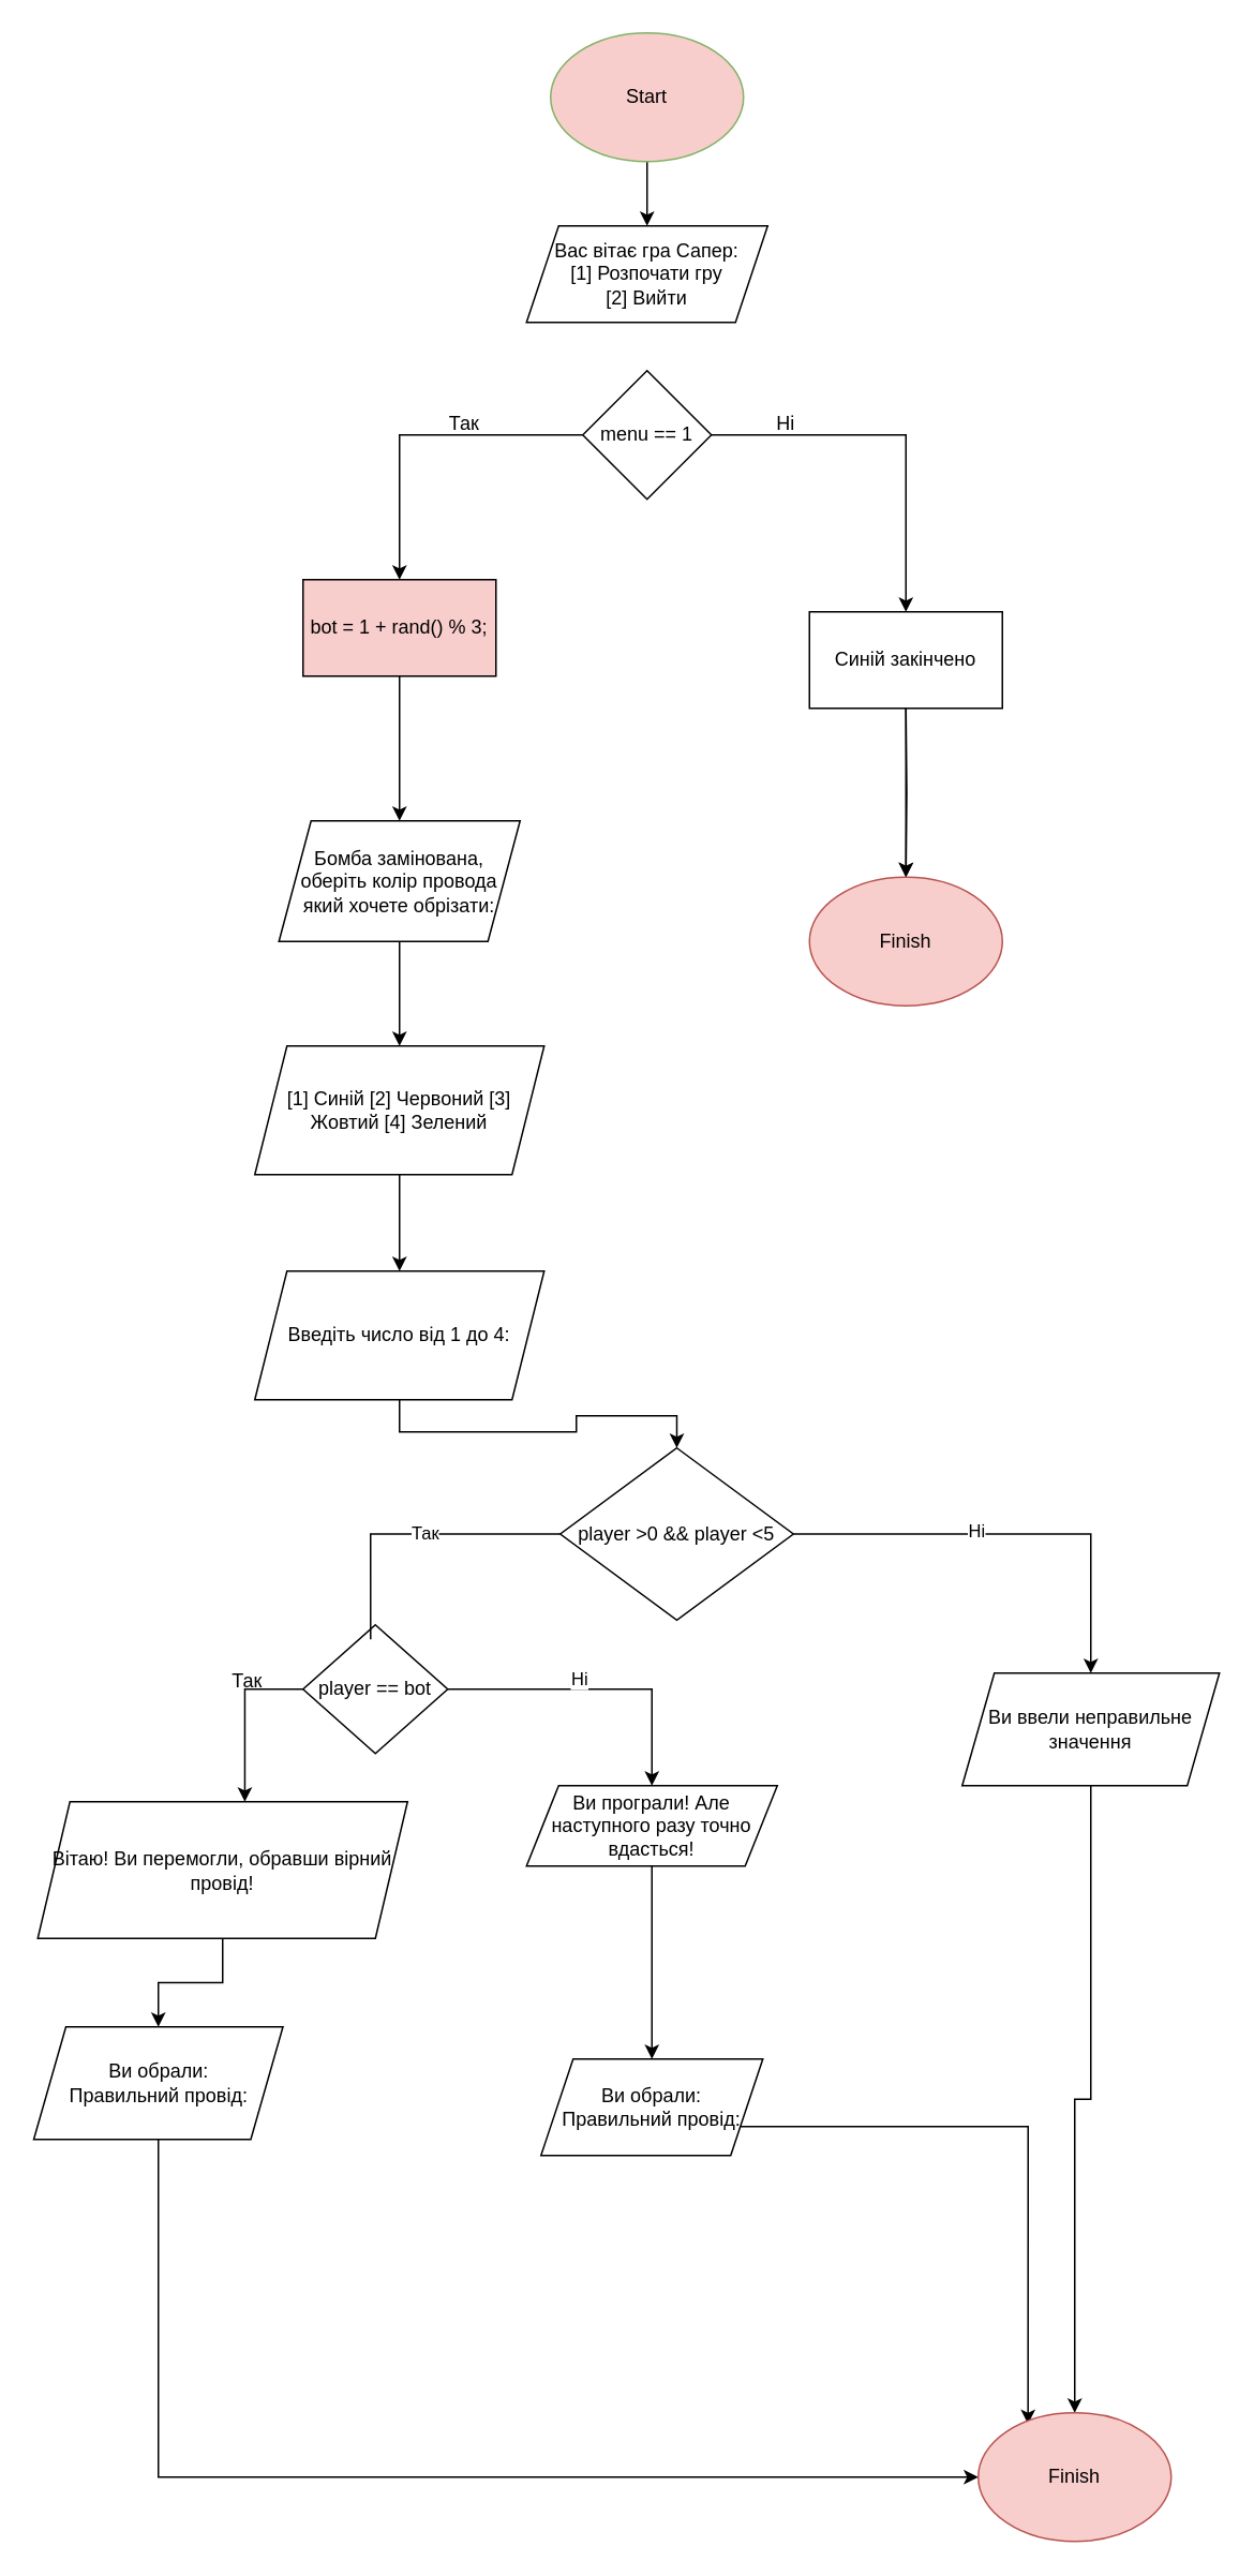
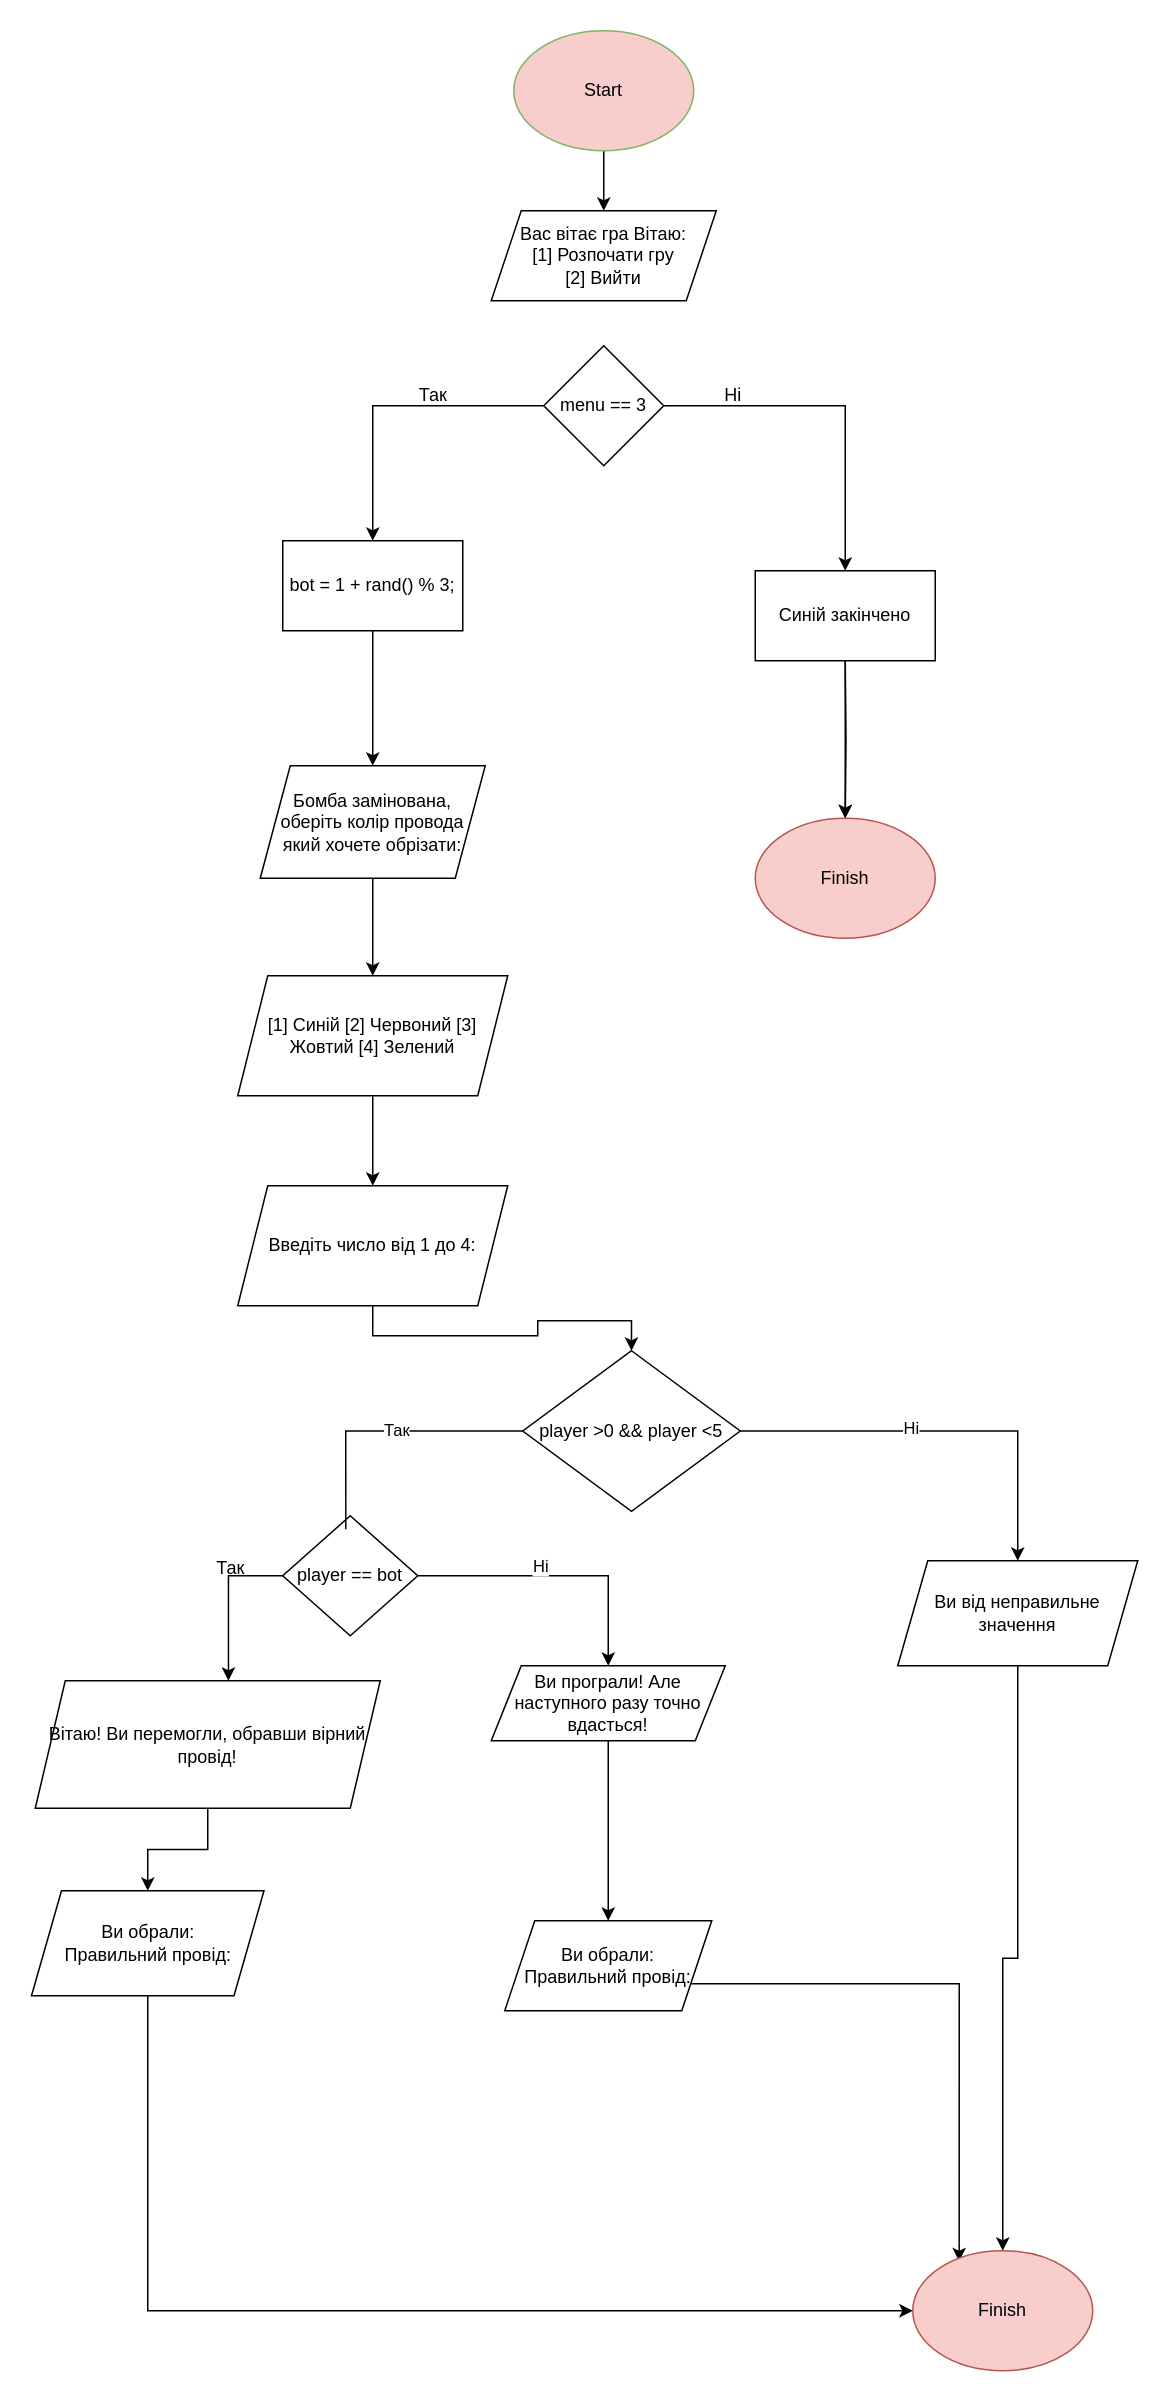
- <mxCell id="4" value="Вас вітає гра Сапер:&lt;br&gt;[1] Розпочати гру&lt;br&gt;[2] Вийти" style="shape=parallelogram;perimeter=parallelogramPerimeter;whiteSpace=wrap;html=1;fixedSize=1;" vertex="1" parent="1"><mxGeometry x="327" y="140" width="150" height="60" as="geometry" /></mxCell>
+ <mxCell id="4" value="Вас вітає гра Вітаю:&lt;br&gt;[1] Розпочати гру&lt;br&gt;[2] Вийти" style="shape=parallelogram;perimeter=parallelogramPerimeter;whiteSpace=wrap;html=1;fixedSize=1;" vertex="1" parent="1"><mxGeometry x="327" y="140" width="150" height="60" as="geometry" /></mxCell>
- <mxCell id="7" value="menu == 1" style="rhombus;whiteSpace=wrap;html=1;" vertex="1" parent="1"><mxGeometry x="362" y="230" width="80" height="80" as="geometry" /></mxCell>
+ <mxCell id="7" value="menu == 3" style="rhombus;whiteSpace=wrap;html=1;" vertex="1" parent="1"><mxGeometry x="362" y="230" width="80" height="80" as="geometry" /></mxCell>
- <mxCell id="13" value="bot = 1 + rand() % 3;" style="rounded=0;whiteSpace=wrap;html=1;fillColor=#f8cecc;" vertex="1" parent="1"><mxGeometry x="188" y="360" width="120" height="60" as="geometry" /></mxCell>
+ <mxCell id="13" value="bot = 1 + rand() % 3;" style="rounded=0;whiteSpace=wrap;html=1;" vertex="1" parent="1"><mxGeometry x="188" y="360" width="120" height="60" as="geometry" /></mxCell>
- <mxCell id="41" value="Ви ввели неправильне значення" style="shape=parallelogram;perimeter=parallelogramPerimeter;whiteSpace=wrap;html=1;fixedSize=1;" vertex="1" parent="1"><mxGeometry x="598" y="1040" width="160" height="70" as="geometry" /></mxCell>
+ <mxCell id="41" value="Ви від неправильне значення" style="shape=parallelogram;perimeter=parallelogramPerimeter;whiteSpace=wrap;html=1;fixedSize=1;" vertex="1" parent="1"><mxGeometry x="598" y="1040" width="160" height="70" as="geometry" /></mxCell>
